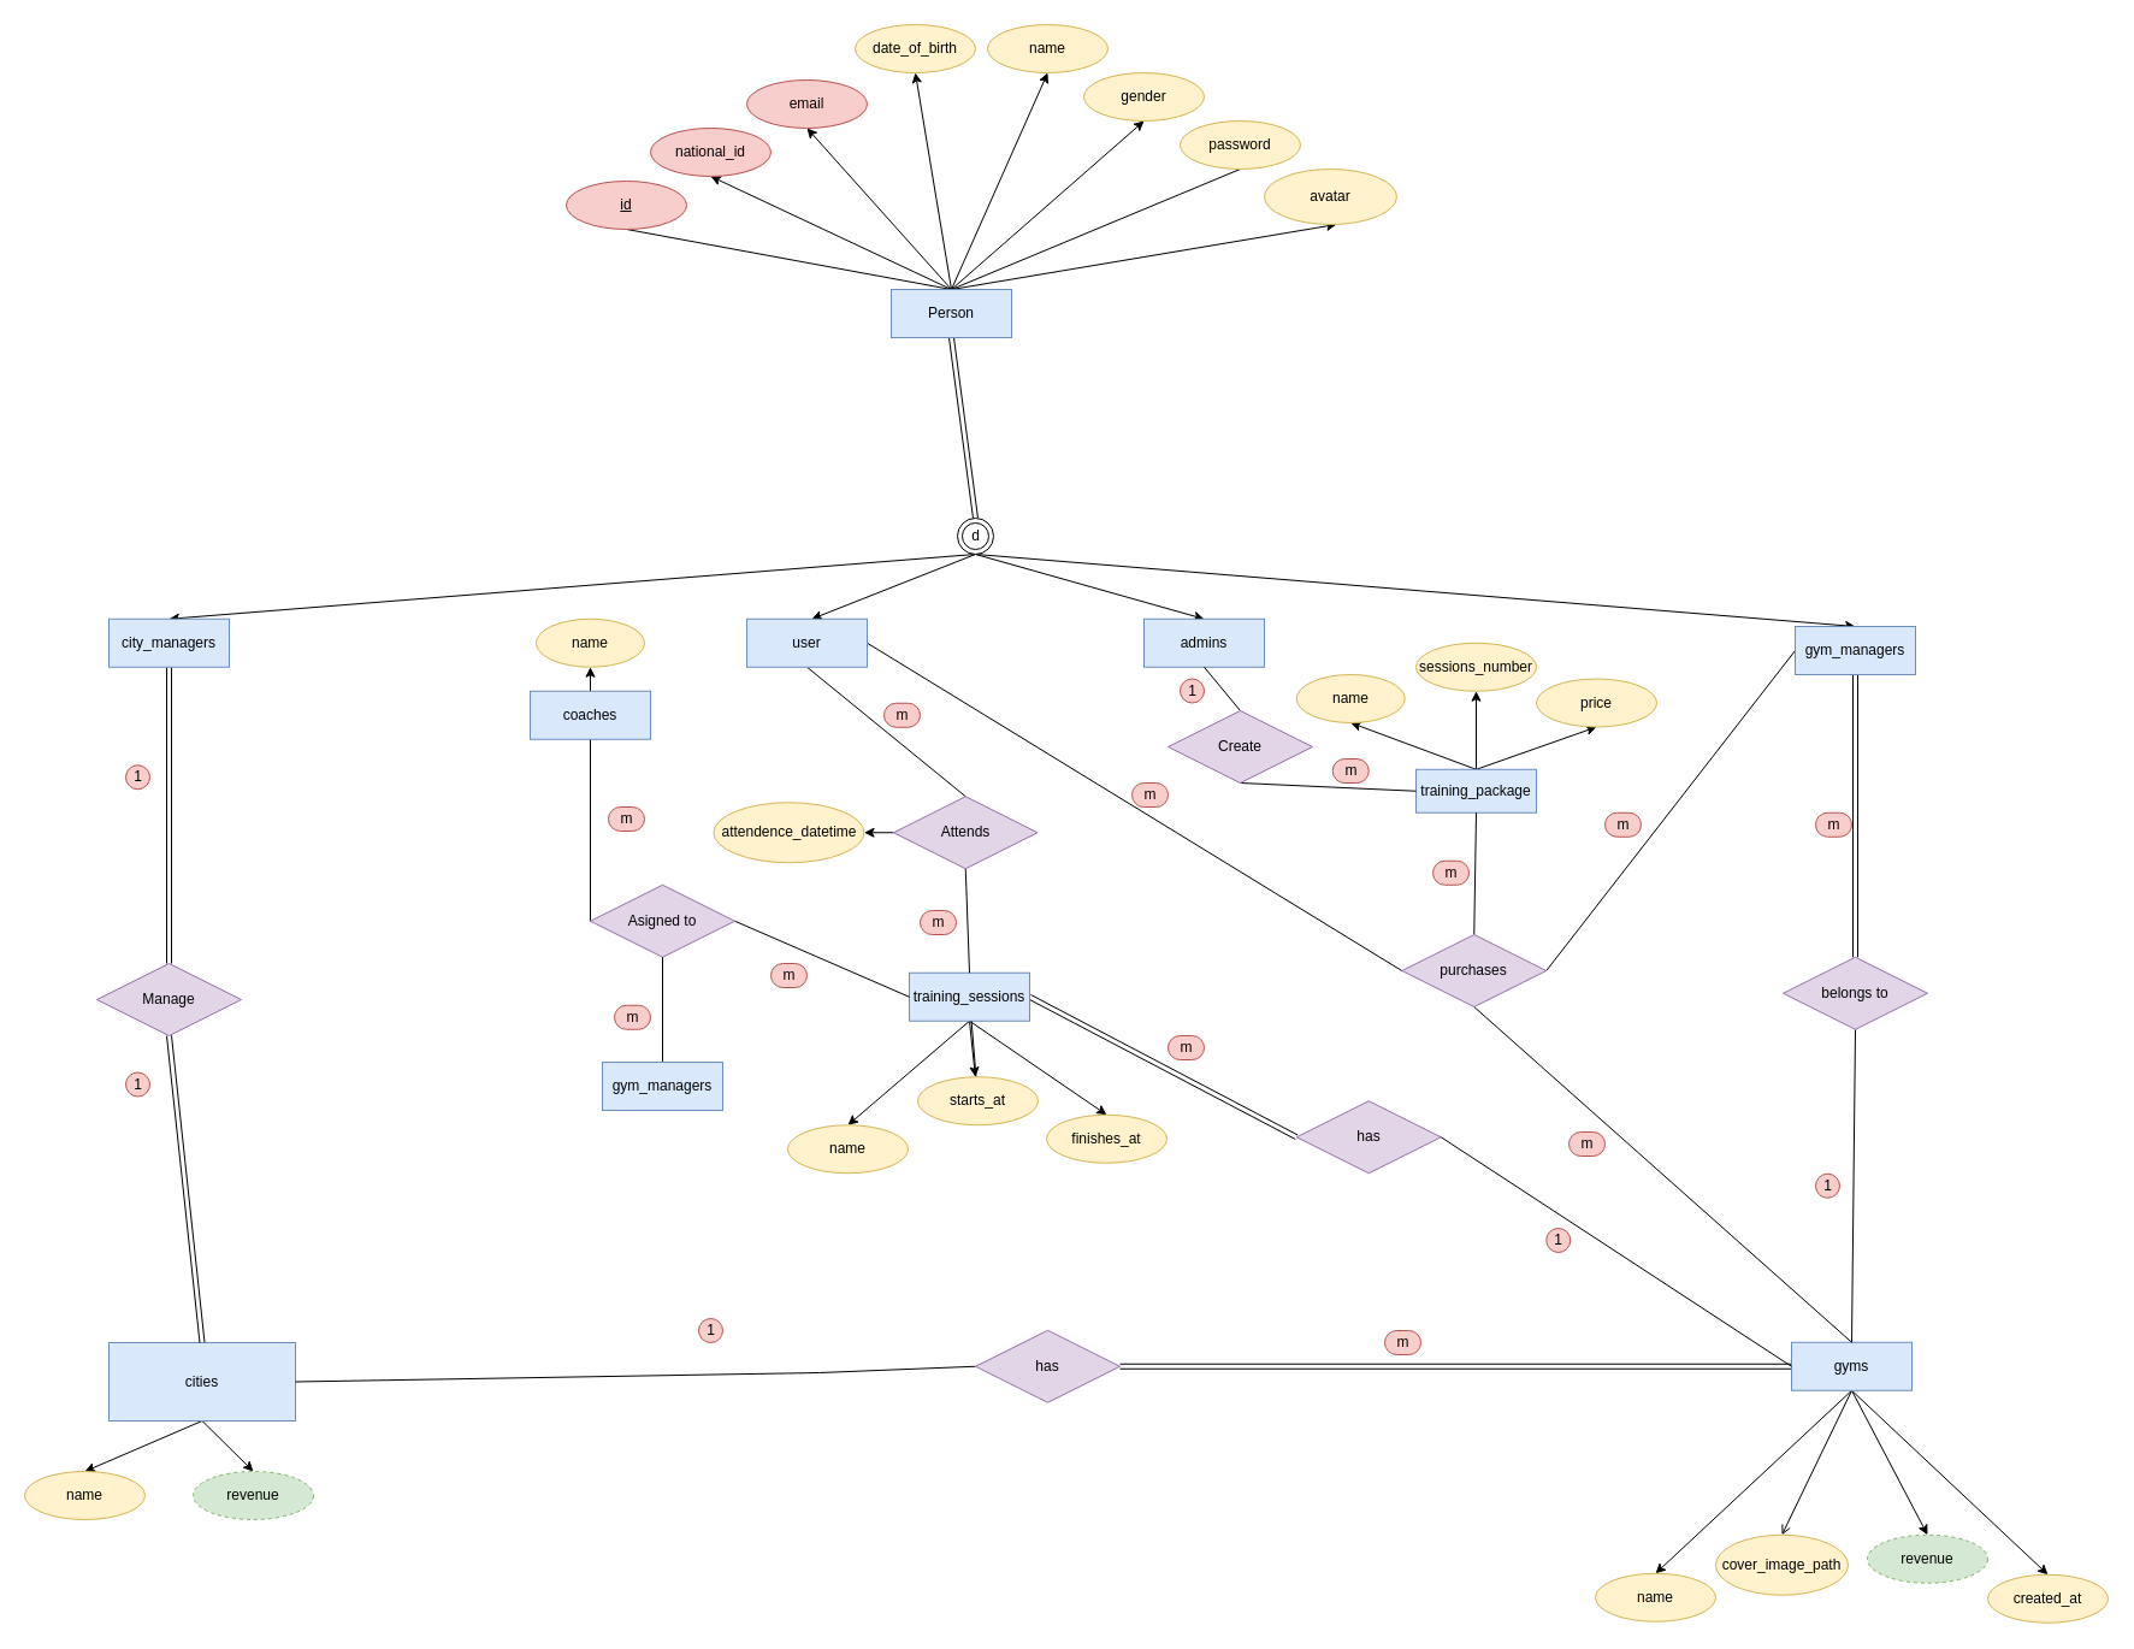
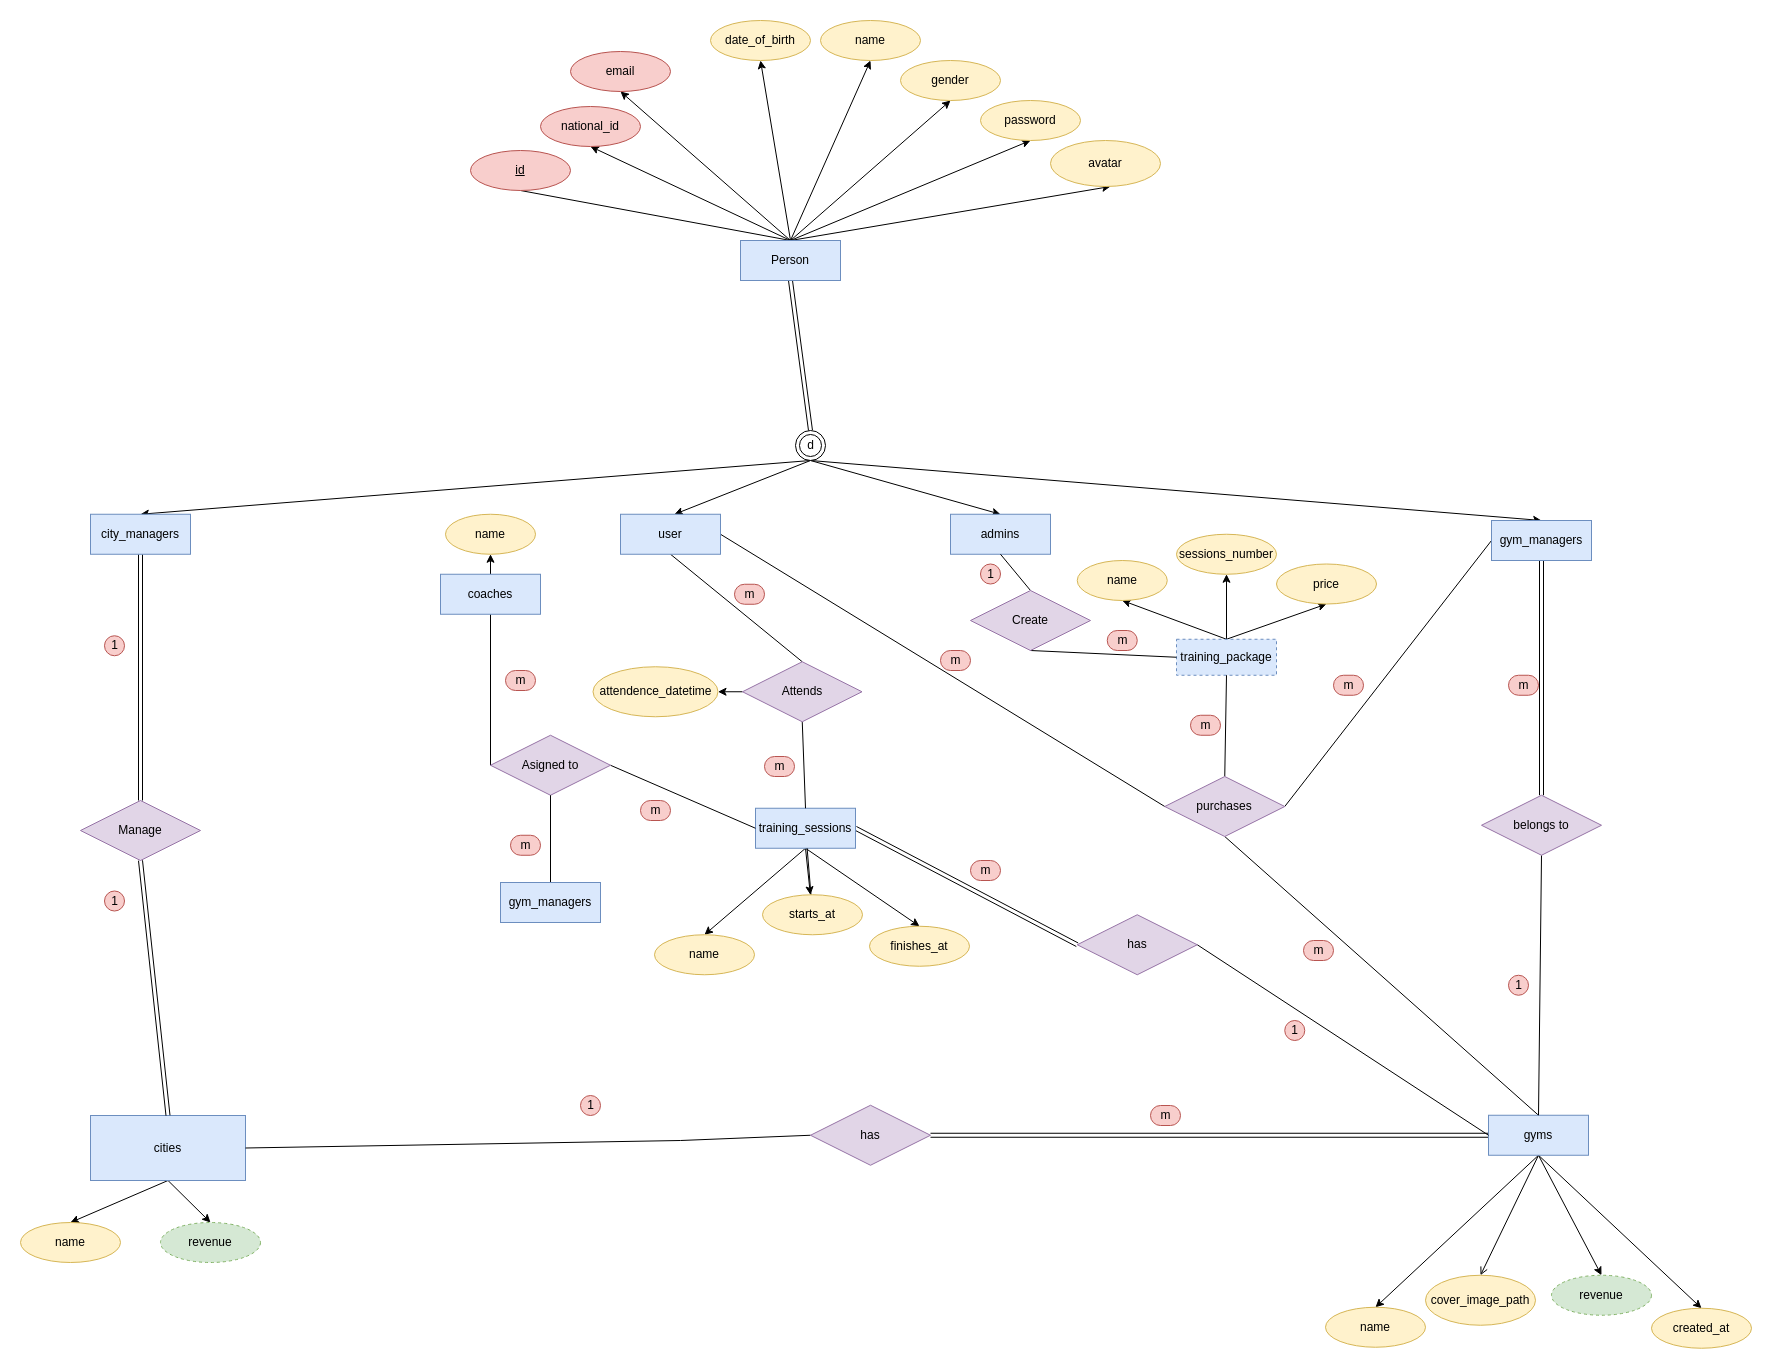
- <mxCell id="12" value="email" style="ellipse;whiteSpace=wrap;html=1;align=center;fillColor=#f8cecc;strokeColor=#b85450;" parent="1" vertex="1"><mxGeometry x="620" y="66" width="100" height="40" as="geometry" /></mxCell>
+ <mxCell id="12" value="email" style="ellipse;whiteSpace=wrap;html=1;align=center;fillColor=#f8cecc;strokeColor=#b85450;" parent="1" vertex="1"><mxGeometry x="570" y="51" width="100" height="40" as="geometry" /></mxCell>
- <mxCell id="5" style="edgeStyle=none;rounded=0;orthogonalLoop=1;jettySize=auto;html=1;exitX=0.5;exitY=0;exitDx=0;exitDy=0;entryX=0.5;entryY=1;entryDx=0;entryDy=0;endArrow=none;" parent="1" source="11" target="15" edge="1"><mxGeometry relative="1" as="geometry" /></mxCell>
+ <mxCell id="5" style="edgeStyle=none;rounded=0;orthogonalLoop=1;jettySize=auto;html=1;exitX=0.5;exitY=0;exitDx=0;exitDy=0;entryX=0.5;entryY=1;entryDx=0;entryDy=0;" parent="1" source="11" target="15" edge="1"><mxGeometry relative="1" as="geometry" /></mxCell>
- <mxCell id="54" value="training_package" style="whiteSpace=wrap;html=1;align=center;fillColor=#dae8fc;strokeColor=#6c8ebf;" parent="1" vertex="1"><mxGeometry x="1176" y="638.75" width="100" height="36" as="geometry" /></mxCell>
+ <mxCell id="54" value="training_package" style="whiteSpace=wrap;html=1;align=center;fillColor=#dae8fc;strokeColor=#6c8ebf;dashed=1;" parent="1" vertex="1"><mxGeometry x="1176" y="638.75" width="100" height="36" as="geometry" /></mxCell>
